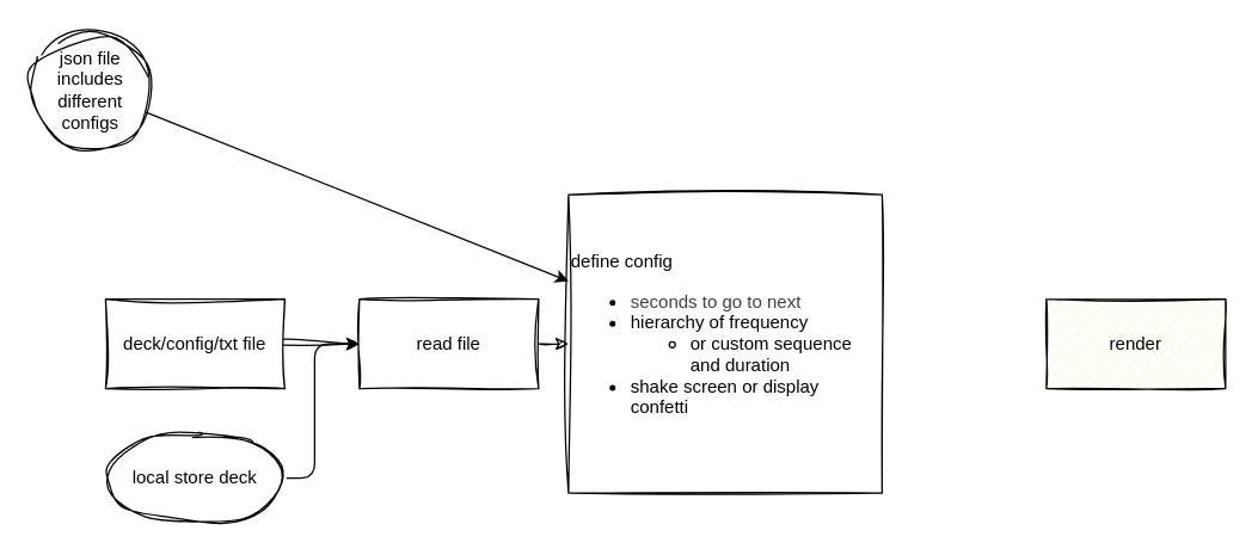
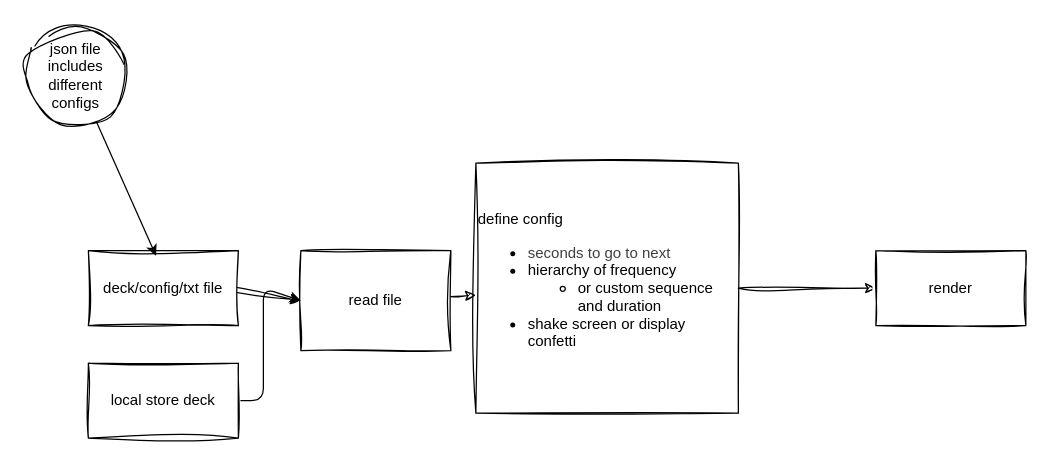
- <mxCell id="10" style="edgeStyle=none;html=1;" edge="1" parent="1" source="9" target="7"><mxGeometry relative="1" as="geometry" /></mxCell>
+ <mxCell id="10" style="edgeStyle=none;html=1;entryX=0.451;entryY=0.069;entryDx=0;entryDy=0;entryPerimeter=0;" edge="1" parent="1" source="9" target="3"><mxGeometry relative="1" as="geometry" /></mxCell>
- <mxCell id="5" value="read file" style="rounded=0;whiteSpace=wrap;html=1;sketch=1;curveFitting=1;jiggle=2;" vertex="1" parent="1"><mxGeometry x="240" y="200" width="120" height="60" as="geometry" /></mxCell>
+ <mxCell id="5" value="read file" style="rounded=0;whiteSpace=wrap;html=1;sketch=1;curveFitting=1;jiggle=2;" vertex="1" parent="1"><mxGeometry x="240" y="200" width="120" height="80" as="geometry" /></mxCell>
+ <mxCell id="6" style="edgeStyle=none;html=1;rounded=0;entryX=0;entryY=0.5;entryDx=0;entryDy=0;sketch=1;curveFitting=1;jiggle=2;" edge="1" parent="1" source="7" target="8"><mxGeometry relative="1" as="geometry"><mxPoint x="700" y="230" as="targetPoint" /></mxGeometry></mxCell>
- <mxCell id="8" value="render" style="rounded=0;whiteSpace=wrap;html=1;sketch=1;curveFitting=1;jiggle=2;fillColor=#fff2cc;" vertex="1" parent="1"><mxGeometry x="700" y="200" width="120" height="60" as="geometry" /></mxCell>
+ <mxCell id="8" value="render" style="rounded=0;whiteSpace=wrap;html=1;sketch=1;curveFitting=1;jiggle=2;" vertex="1" parent="1"><mxGeometry x="700" y="200" width="120" height="60" as="geometry" /></mxCell>
- <mxCell id="12" value="local store deck" style="ellipse;whiteSpace=wrap;html=1;sketch=1;curveFitting=1;jiggle=2;" vertex="1" parent="1"><mxGeometry x="70" y="290" width="120" height="60" as="geometry" /></mxCell>
+ <mxCell id="12" value="local store deck" style="rounded=0;whiteSpace=wrap;html=1;sketch=1;curveFitting=1;jiggle=2;" vertex="1" parent="1"><mxGeometry x="70" y="290" width="120" height="60" as="geometry" /></mxCell>
